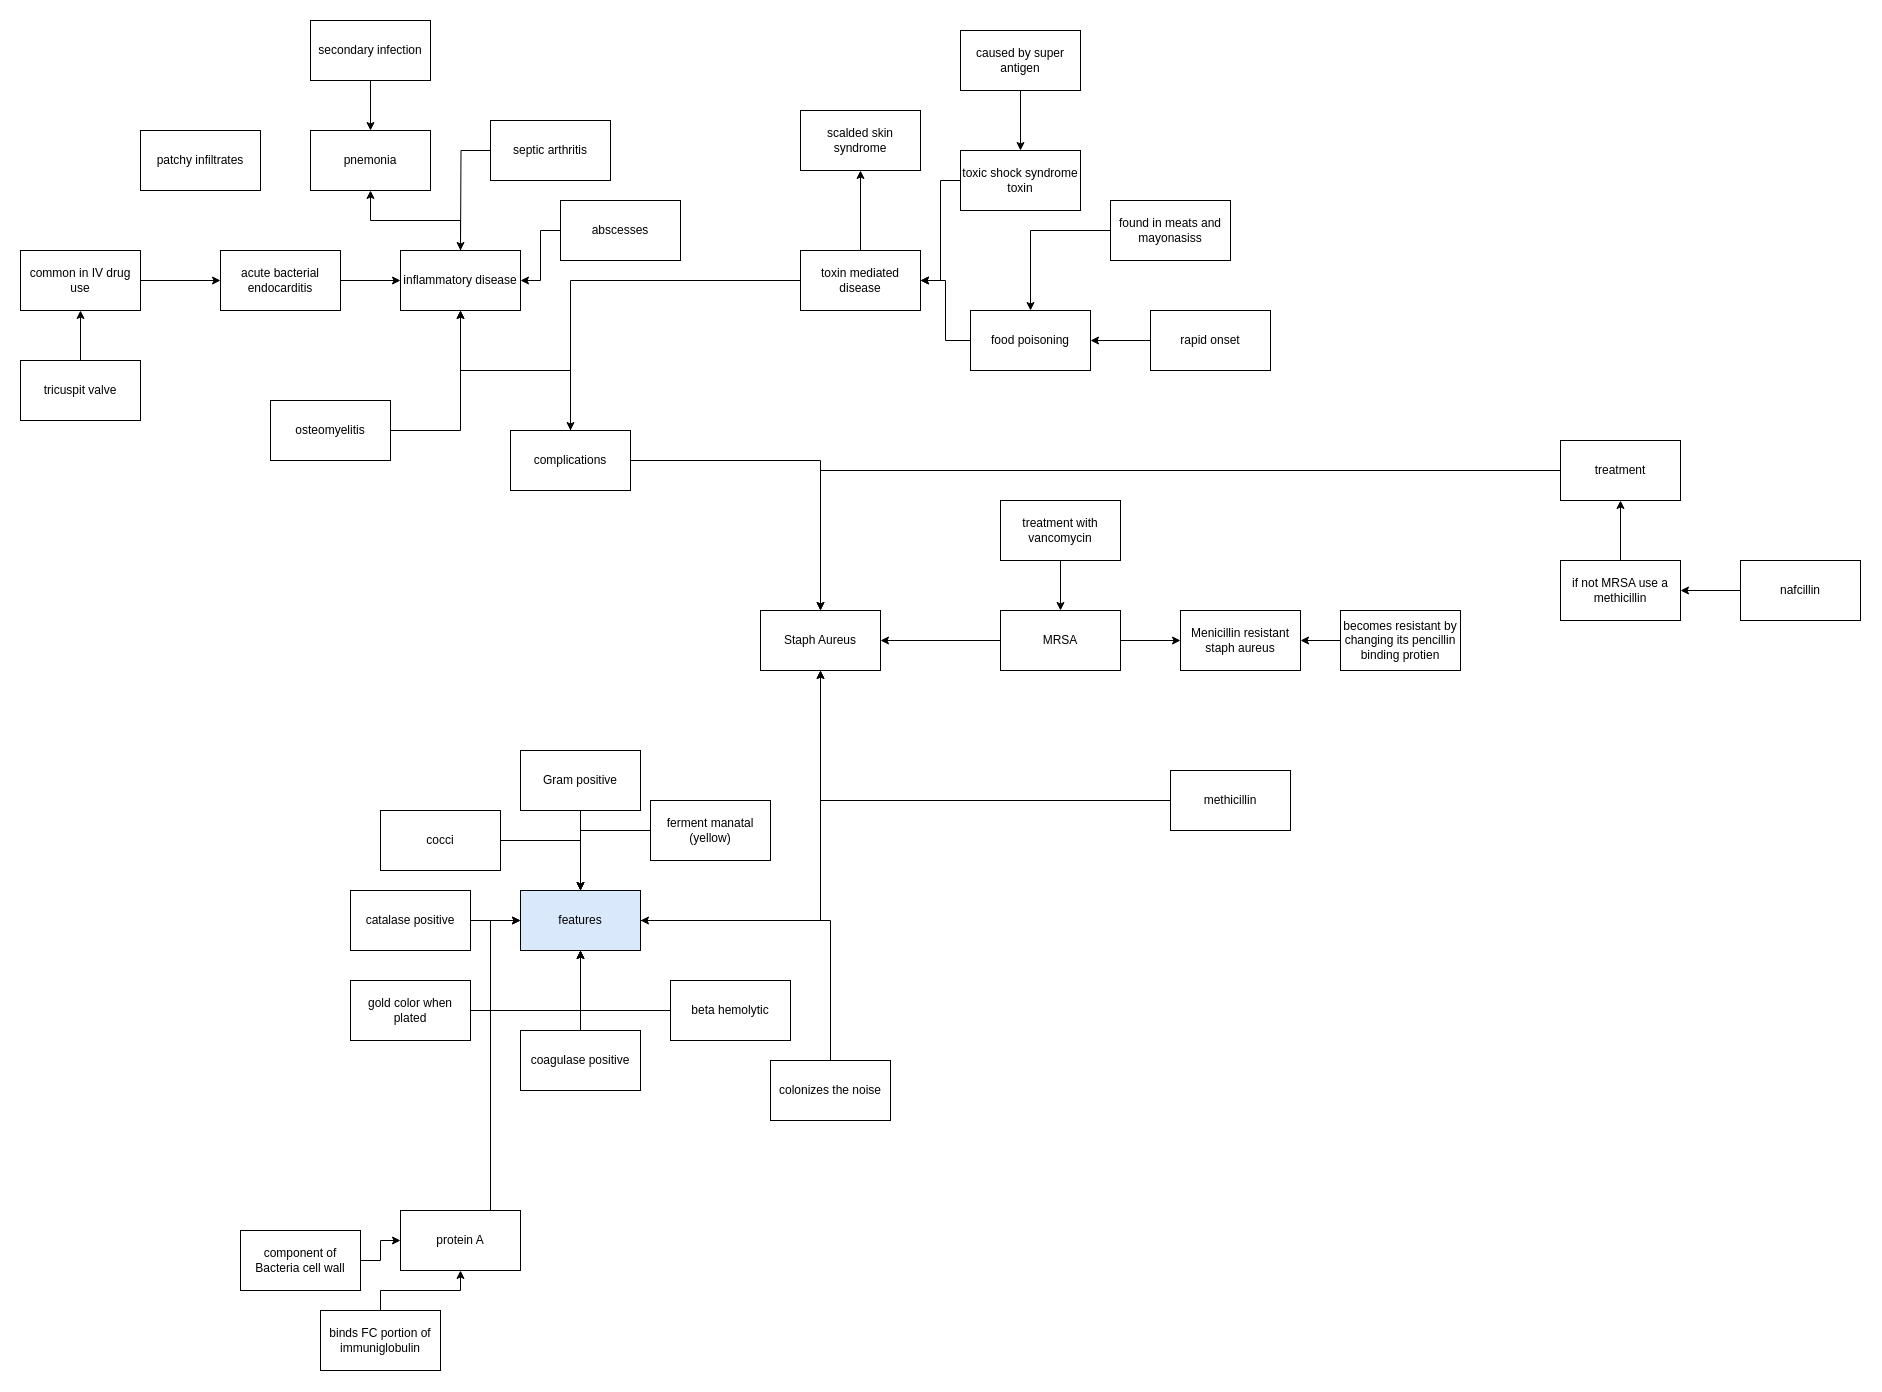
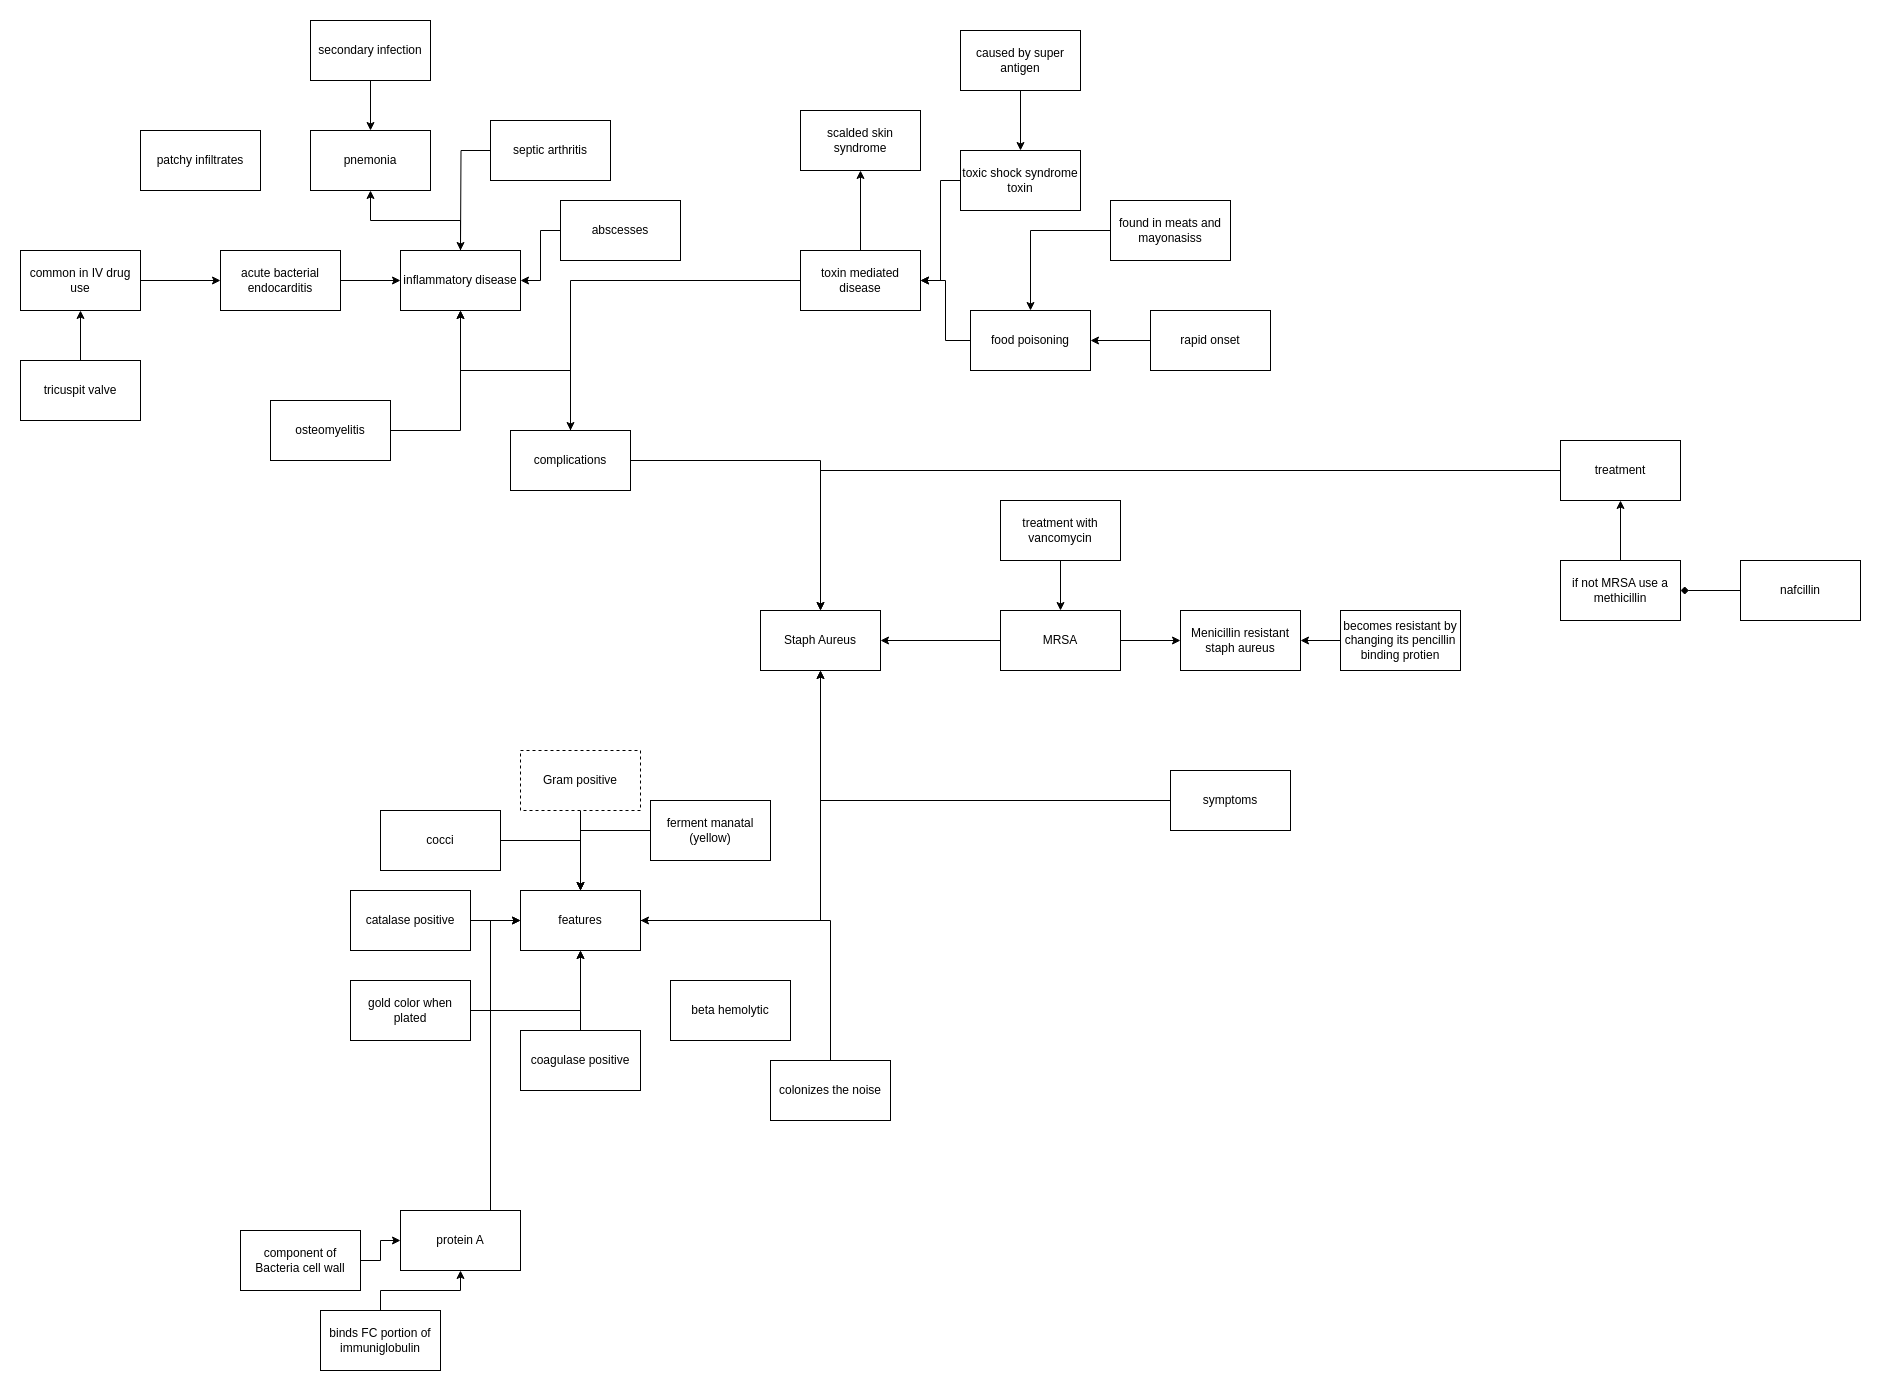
- <mxCell id="76" value="" style="edgeStyle=orthogonalEdgeStyle;rounded=0;orthogonalLoop=1;jettySize=auto;html=1;" edge="1" parent="1" source="77" target="75"><mxGeometry relative="1" as="geometry" /></mxCell>
+ <mxCell id="76" value="" style="edgeStyle=orthogonalEdgeStyle;rounded=0;orthogonalLoop=1;jettySize=auto;html=1;endArrow=diamond;" edge="1" parent="1" source="77" target="75"><mxGeometry relative="1" as="geometry" /></mxCell>
- <mxCell id="4" value="Gram positive" style="rounded=0;whiteSpace=wrap;html=1;" vertex="1" parent="1"><mxGeometry x="520" y="750" width="120" height="60" as="geometry" /></mxCell>
+ <mxCell id="4" value="Gram positive" style="rounded=0;whiteSpace=wrap;html=1;dashed=1;" vertex="1" parent="1"><mxGeometry x="520" y="750" width="120" height="60" as="geometry" /></mxCell>
- <mxCell id="10" value="methicillin" style="rounded=0;whiteSpace=wrap;html=1;" vertex="1" parent="1"><mxGeometry x="1170" y="770" width="120" height="60" as="geometry" /></mxCell>
+ <mxCell id="10" value="symptoms" style="rounded=0;whiteSpace=wrap;html=1;" vertex="1" parent="1"><mxGeometry x="1170" y="770" width="120" height="60" as="geometry" /></mxCell>
- <mxCell id="8" value="features" style="rounded=0;whiteSpace=wrap;html=1;fillColor=#dae8fc;" vertex="1" parent="1"><mxGeometry x="520" y="890" width="120" height="60" as="geometry" /></mxCell>
+ <mxCell id="8" value="features" style="rounded=0;whiteSpace=wrap;html=1;" vertex="1" parent="1"><mxGeometry x="520" y="890" width="120" height="60" as="geometry" /></mxCell>
- <mxCell id="22" style="edgeStyle=orthogonalEdgeStyle;rounded=0;orthogonalLoop=1;jettySize=auto;html=1;entryX=0.5;entryY=1;entryDx=0;entryDy=0;" edge="1" parent="1" source="23" target="8"><mxGeometry relative="1" as="geometry" /></mxCell>
